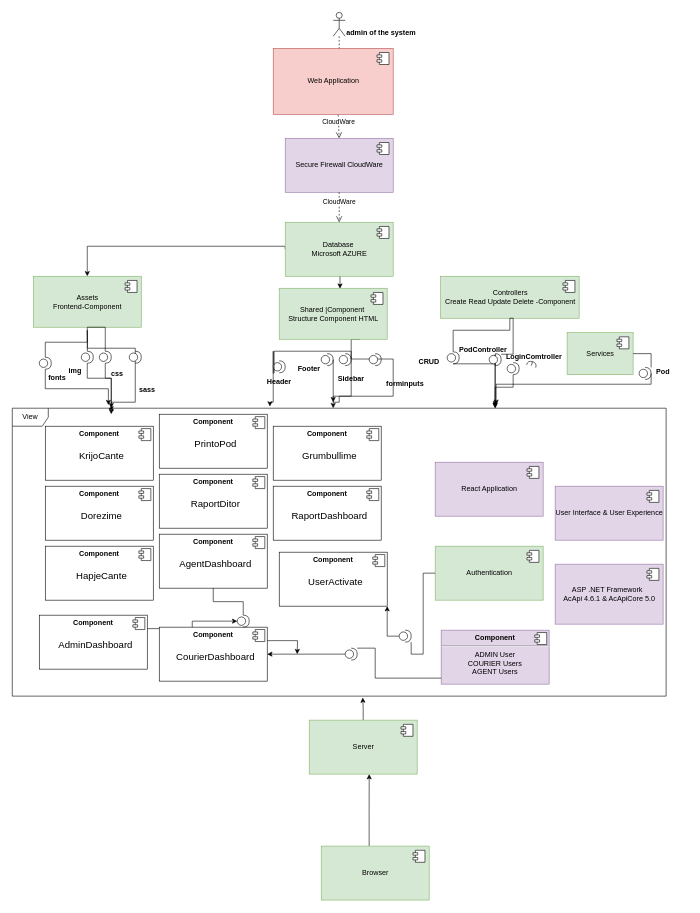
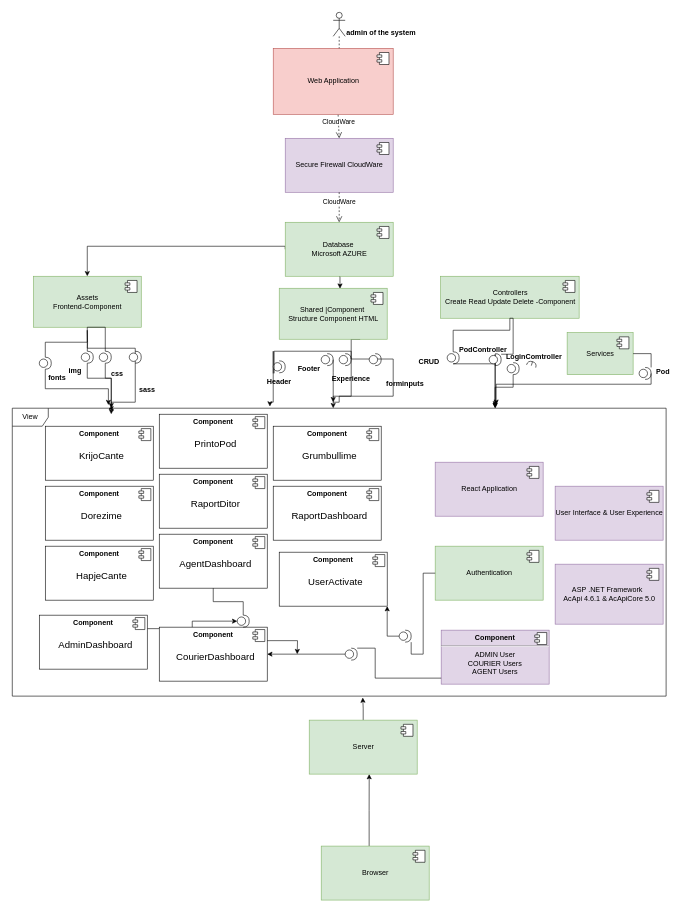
- <mxCell id="105" value="Sidebar" style="text;align=center;fontStyle=1;verticalAlign=middle;spacingLeft=3;spacingRight=3;strokeColor=none;rotatable=0;points=[[0,0.5],[1,0.5]];portConstraint=eastwest;fontSize=12;" vertex="1" parent="1"><mxGeometry x="545" y="615" width="80" height="29" as="geometry" /></mxCell>
+ <mxCell id="105" value="Experience" style="text;align=center;fontStyle=1;verticalAlign=middle;spacingLeft=3;spacingRight=3;strokeColor=none;rotatable=0;points=[[0,0.5],[1,0.5]];portConstraint=eastwest;fontSize=12;" vertex="1" parent="1"><mxGeometry x="545" y="615" width="80" height="29" as="geometry" /></mxCell>
